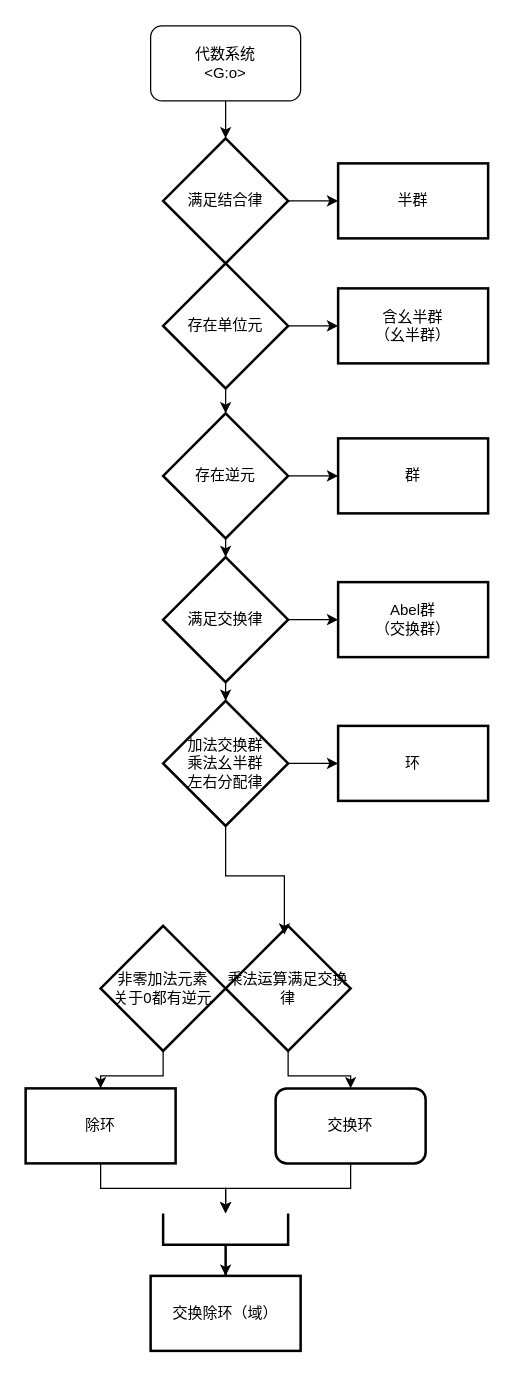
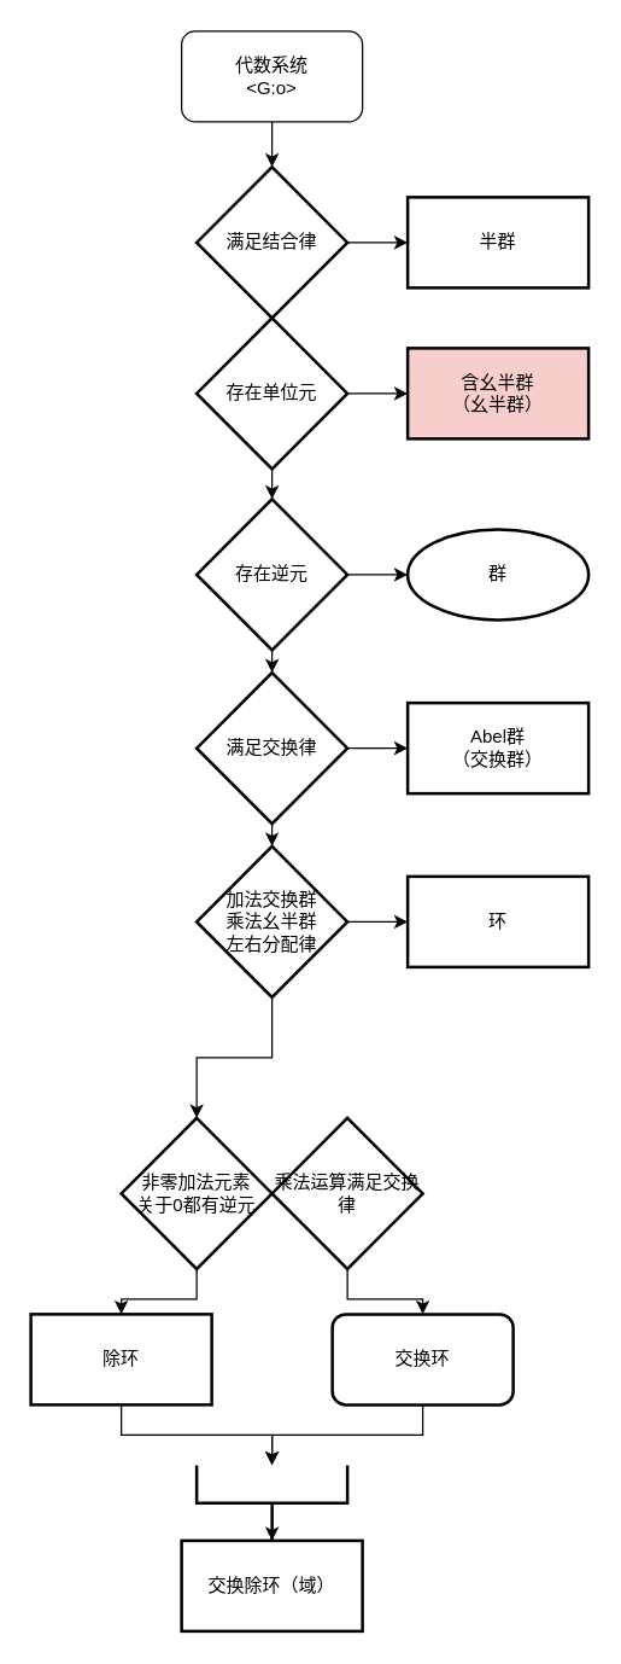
- <mxCell id="17" value="含幺半群&lt;div&gt;（幺半群）&lt;/div&gt;" style="whiteSpace=wrap;html=1;strokeWidth=2;" vertex="1" parent="1"><mxGeometry x="270" y="230" width="120" height="60" as="geometry" /></mxCell>
+ <mxCell id="17" value="含幺半群&lt;div&gt;（幺半群）&lt;/div&gt;" style="whiteSpace=wrap;html=1;strokeWidth=2;fillColor=#f8cecc;" vertex="1" parent="1"><mxGeometry x="270" y="230" width="120" height="60" as="geometry" /></mxCell>
- <mxCell id="18" value="群" style="whiteSpace=wrap;html=1;strokeWidth=2;" vertex="1" parent="1"><mxGeometry x="270" y="350" width="120" height="60" as="geometry" /></mxCell>
+ <mxCell id="18" value="群" style="ellipse;whiteSpace=wrap;html=1;strokeWidth=2;" vertex="1" parent="1"><mxGeometry x="270" y="350" width="120" height="60" as="geometry" /></mxCell>
+ <mxCell id="21" style="edgeStyle=orthogonalEdgeStyle;rounded=0;orthogonalLoop=1;jettySize=auto;html=1;" edge="1" parent="1" source="22" target="25"><mxGeometry relative="1" as="geometry" /></mxCell>
- <mxCell id="28" style="edgeStyle=orthogonalEdgeStyle;rounded=0;orthogonalLoop=1;jettySize=auto;html=1;entryX=0.47;entryY=0.07;entryDx=0;entryDy=0;entryPerimeter=0;" edge="1" parent="1" source="22" target="27"><mxGeometry relative="1" as="geometry" /></mxCell>
